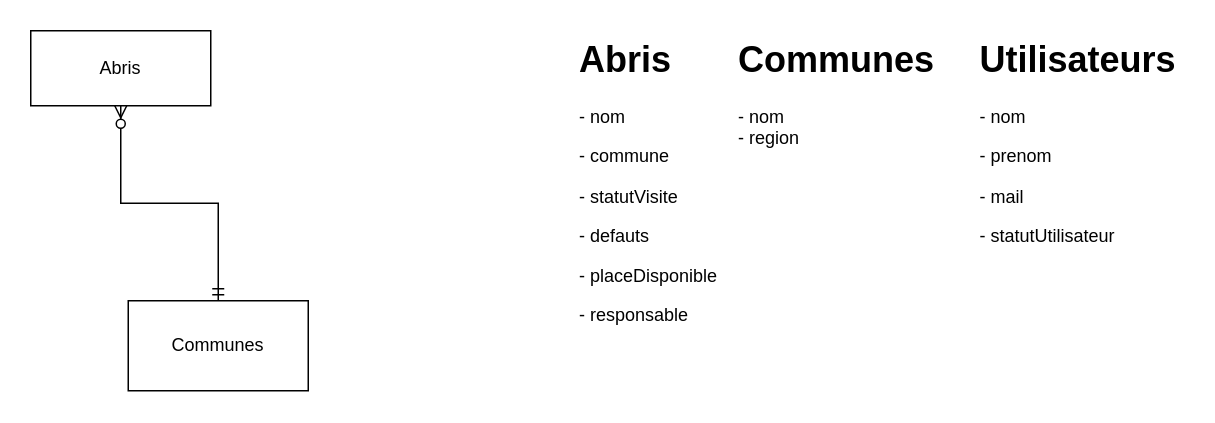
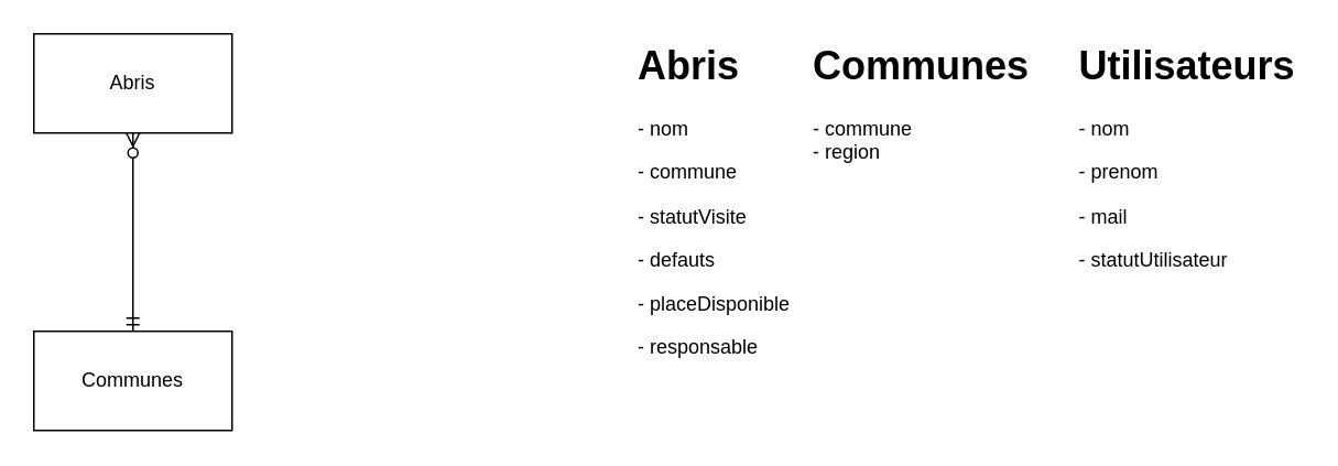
- <mxCell id="6" value="&lt;h1&gt;Communes&lt;/h1&gt;&lt;div&gt;- nom&lt;/div&gt;&lt;div&gt;- region&lt;/div&gt;" style="text;html=1;strokeColor=none;fillColor=none;spacing=5;spacingTop=-20;whiteSpace=wrap;overflow=hidden;rounded=0;" vertex="1" parent="1"><mxGeometry x="487" y="20" width="146" height="200" as="geometry" /></mxCell>
+ <mxCell id="6" value="&lt;h1&gt;Communes&lt;/h1&gt;&lt;div&gt;- commune&lt;/div&gt;&lt;div&gt;- region&lt;/div&gt;" style="text;html=1;strokeColor=none;fillColor=none;spacing=5;spacingTop=-20;whiteSpace=wrap;overflow=hidden;rounded=0;" vertex="1" parent="1"><mxGeometry x="487" y="20" width="146" height="200" as="geometry" /></mxCell>
- <mxCell id="3" value="Abris" style="rounded=0;whiteSpace=wrap;html=1;" vertex="1" parent="1"><mxGeometry x="20" y="20" width="120" height="50" as="geometry" /></mxCell>
+ <mxCell id="3" value="Abris" style="rounded=0;whiteSpace=wrap;html=1;" vertex="1" parent="1"><mxGeometry x="20" y="20" width="120" height="60" as="geometry" /></mxCell>
- <mxCell id="4" value="Communes" style="rounded=0;whiteSpace=wrap;html=1;" vertex="1" parent="1"><mxGeometry x="85" y="200" width="120" height="60" as="geometry" /></mxCell>
+ <mxCell id="4" value="Communes" style="rounded=0;whiteSpace=wrap;html=1;" vertex="1" parent="1"><mxGeometry x="20" y="200" width="120" height="60" as="geometry" /></mxCell>
